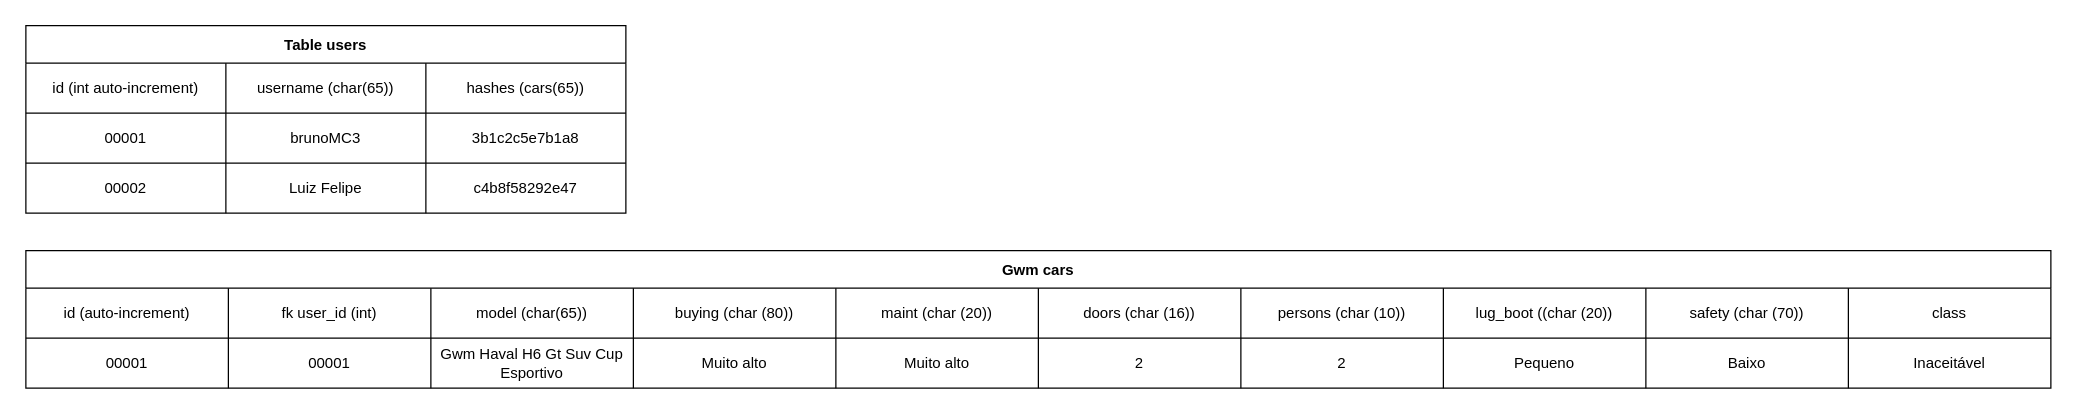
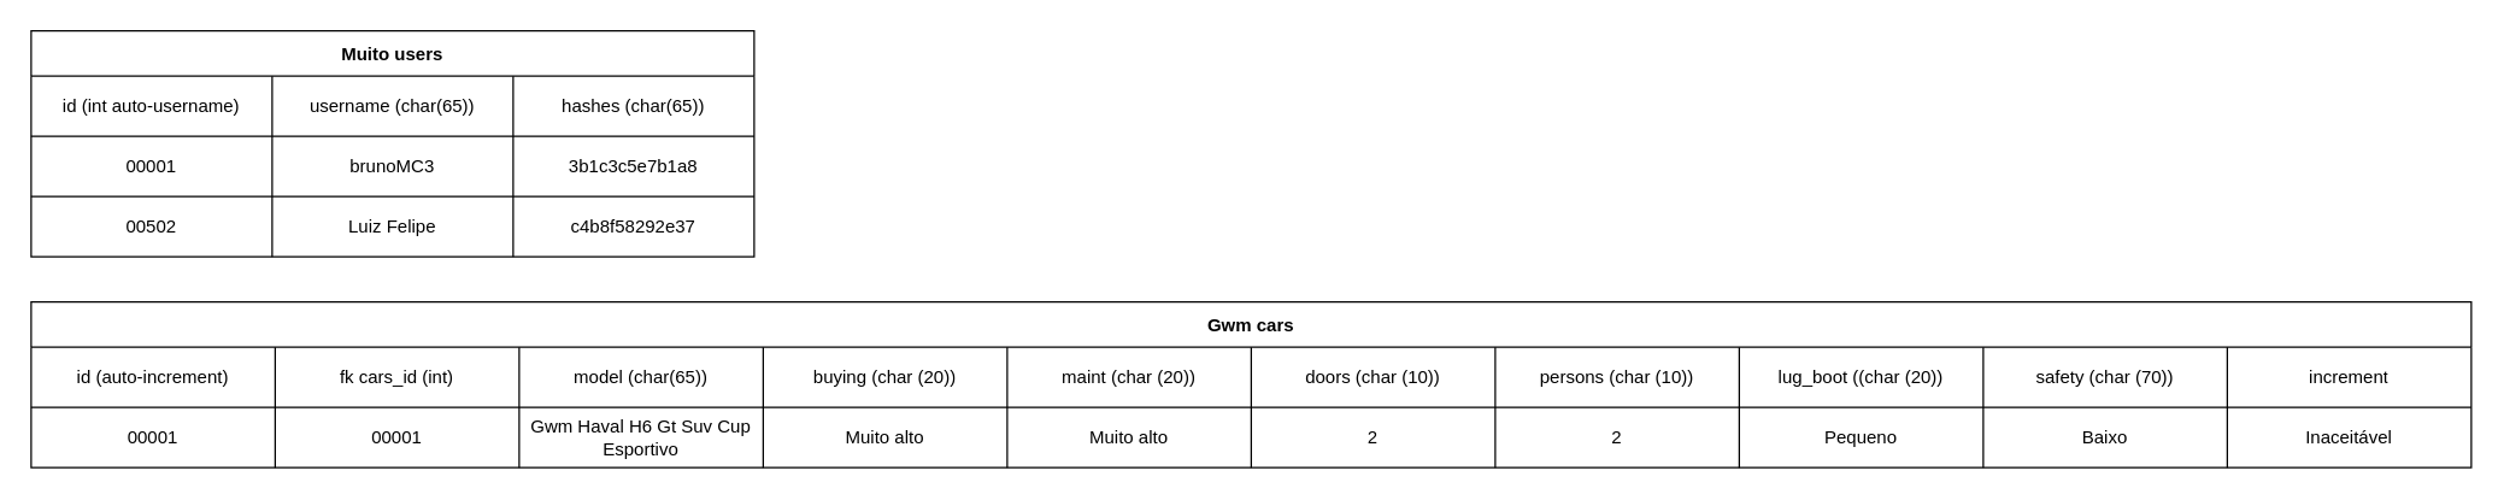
- <mxCell id="2" value="Table users" style="shape=table;startSize=30;container=1;collapsible=0;childLayout=tableLayout;fontStyle=1;align=center;" vertex="1" parent="1"><mxGeometry x="20" y="20" width="480" height="150" as="geometry" /></mxCell>
+ <mxCell id="2" value="Muito users" style="shape=table;startSize=30;container=1;collapsible=0;childLayout=tableLayout;fontStyle=1;align=center;" vertex="1" parent="1"><mxGeometry x="20" y="20" width="480" height="150" as="geometry" /></mxCell>
- <mxCell id="4" value="id (int auto-increment)" style="shape=partialRectangle;html=1;whiteSpace=wrap;connectable=0;fillColor=none;top=0;left=0;bottom=0;right=0;overflow=hidden;" vertex="1" parent="3"><mxGeometry width="160" height="40" as="geometry"><mxRectangle width="160" height="40" as="alternateBounds" /></mxGeometry></mxCell>
+ <mxCell id="4" value="id (int auto-username)" style="shape=partialRectangle;html=1;whiteSpace=wrap;connectable=0;fillColor=none;top=0;left=0;bottom=0;right=0;overflow=hidden;" vertex="1" parent="3"><mxGeometry width="160" height="40" as="geometry"><mxRectangle width="160" height="40" as="alternateBounds" /></mxGeometry></mxCell>
- <mxCell id="6" value="hashes (cars(65))" style="shape=partialRectangle;html=1;whiteSpace=wrap;connectable=0;fillColor=none;top=0;left=0;bottom=0;right=0;overflow=hidden;" vertex="1" parent="3"><mxGeometry x="320" width="160" height="40" as="geometry"><mxRectangle width="160" height="40" as="alternateBounds" /></mxGeometry></mxCell>
+ <mxCell id="6" value="hashes (char(65))" style="shape=partialRectangle;html=1;whiteSpace=wrap;connectable=0;fillColor=none;top=0;left=0;bottom=0;right=0;overflow=hidden;" vertex="1" parent="3"><mxGeometry x="320" width="160" height="40" as="geometry"><mxRectangle width="160" height="40" as="alternateBounds" /></mxGeometry></mxCell>
- <mxCell id="10" value="3b1c2c5e7b1a8" style="shape=partialRectangle;html=1;whiteSpace=wrap;connectable=0;fillColor=none;top=0;left=0;bottom=0;right=0;overflow=hidden;" vertex="1" parent="7"><mxGeometry x="320" width="160" height="40" as="geometry"><mxRectangle width="160" height="40" as="alternateBounds" /></mxGeometry></mxCell>
+ <mxCell id="10" value="3b1c3c5e7b1a8" style="shape=partialRectangle;html=1;whiteSpace=wrap;connectable=0;fillColor=none;top=0;left=0;bottom=0;right=0;overflow=hidden;" vertex="1" parent="7"><mxGeometry x="320" width="160" height="40" as="geometry"><mxRectangle width="160" height="40" as="alternateBounds" /></mxGeometry></mxCell>
- <mxCell id="12" value="00002" style="shape=partialRectangle;html=1;whiteSpace=wrap;connectable=0;fillColor=none;top=0;left=0;bottom=0;right=0;overflow=hidden;" vertex="1" parent="11"><mxGeometry width="160" height="40" as="geometry"><mxRectangle width="160" height="40" as="alternateBounds" /></mxGeometry></mxCell>
+ <mxCell id="12" value="00502" style="shape=partialRectangle;html=1;whiteSpace=wrap;connectable=0;fillColor=none;top=0;left=0;bottom=0;right=0;overflow=hidden;" vertex="1" parent="11"><mxGeometry width="160" height="40" as="geometry"><mxRectangle width="160" height="40" as="alternateBounds" /></mxGeometry></mxCell>
- <mxCell id="14" value="c4b8f58292e47" style="shape=partialRectangle;html=1;whiteSpace=wrap;connectable=0;fillColor=none;top=0;left=0;bottom=0;right=0;overflow=hidden;" vertex="1" parent="11"><mxGeometry x="320" width="160" height="40" as="geometry"><mxRectangle width="160" height="40" as="alternateBounds" /></mxGeometry></mxCell>
+ <mxCell id="14" value="c4b8f58292e37" style="shape=partialRectangle;html=1;whiteSpace=wrap;connectable=0;fillColor=none;top=0;left=0;bottom=0;right=0;overflow=hidden;" vertex="1" parent="11"><mxGeometry x="320" width="160" height="40" as="geometry"><mxRectangle width="160" height="40" as="alternateBounds" /></mxGeometry></mxCell>
- <mxCell id="18" value="fk user_id (int)" style="shape=partialRectangle;html=1;whiteSpace=wrap;connectable=0;fillColor=none;top=0;left=0;bottom=0;right=0;overflow=hidden;" vertex="1" parent="16"><mxGeometry x="162" width="162" height="40" as="geometry"><mxRectangle width="162" height="40" as="alternateBounds" /></mxGeometry></mxCell>
+ <mxCell id="18" value="fk cars_id (int)" style="shape=partialRectangle;html=1;whiteSpace=wrap;connectable=0;fillColor=none;top=0;left=0;bottom=0;right=0;overflow=hidden;" vertex="1" parent="16"><mxGeometry x="162" width="162" height="40" as="geometry"><mxRectangle width="162" height="40" as="alternateBounds" /></mxGeometry></mxCell>
- <mxCell id="20" value="buying (char (80))" style="shape=partialRectangle;html=1;whiteSpace=wrap;connectable=0;fillColor=none;top=0;left=0;bottom=0;right=0;overflow=hidden;" vertex="1" parent="16"><mxGeometry x="486" width="162" height="40" as="geometry"><mxRectangle width="162" height="40" as="alternateBounds" /></mxGeometry></mxCell>
+ <mxCell id="20" value="buying (char (20))" style="shape=partialRectangle;html=1;whiteSpace=wrap;connectable=0;fillColor=none;top=0;left=0;bottom=0;right=0;overflow=hidden;" vertex="1" parent="16"><mxGeometry x="486" width="162" height="40" as="geometry"><mxRectangle width="162" height="40" as="alternateBounds" /></mxGeometry></mxCell>
- <mxCell id="22" value="doors (char (16))" style="shape=partialRectangle;html=1;whiteSpace=wrap;connectable=0;fillColor=none;top=0;left=0;bottom=0;right=0;overflow=hidden;" vertex="1" parent="16"><mxGeometry x="810" width="162" height="40" as="geometry"><mxRectangle width="162" height="40" as="alternateBounds" /></mxGeometry></mxCell>
+ <mxCell id="22" value="doors (char (10))" style="shape=partialRectangle;html=1;whiteSpace=wrap;connectable=0;fillColor=none;top=0;left=0;bottom=0;right=0;overflow=hidden;" vertex="1" parent="16"><mxGeometry x="810" width="162" height="40" as="geometry"><mxRectangle width="162" height="40" as="alternateBounds" /></mxGeometry></mxCell>
- <mxCell id="26" value="class" style="shape=partialRectangle;html=1;whiteSpace=wrap;connectable=0;fillColor=none;top=0;left=0;bottom=0;right=0;overflow=hidden;" vertex="1" parent="16"><mxGeometry x="1458" width="162" height="40" as="geometry"><mxRectangle width="162" height="40" as="alternateBounds" /></mxGeometry></mxCell>
+ <mxCell id="26" value="increment" style="shape=partialRectangle;html=1;whiteSpace=wrap;connectable=0;fillColor=none;top=0;left=0;bottom=0;right=0;overflow=hidden;" vertex="1" parent="16"><mxGeometry x="1458" width="162" height="40" as="geometry"><mxRectangle width="162" height="40" as="alternateBounds" /></mxGeometry></mxCell>
